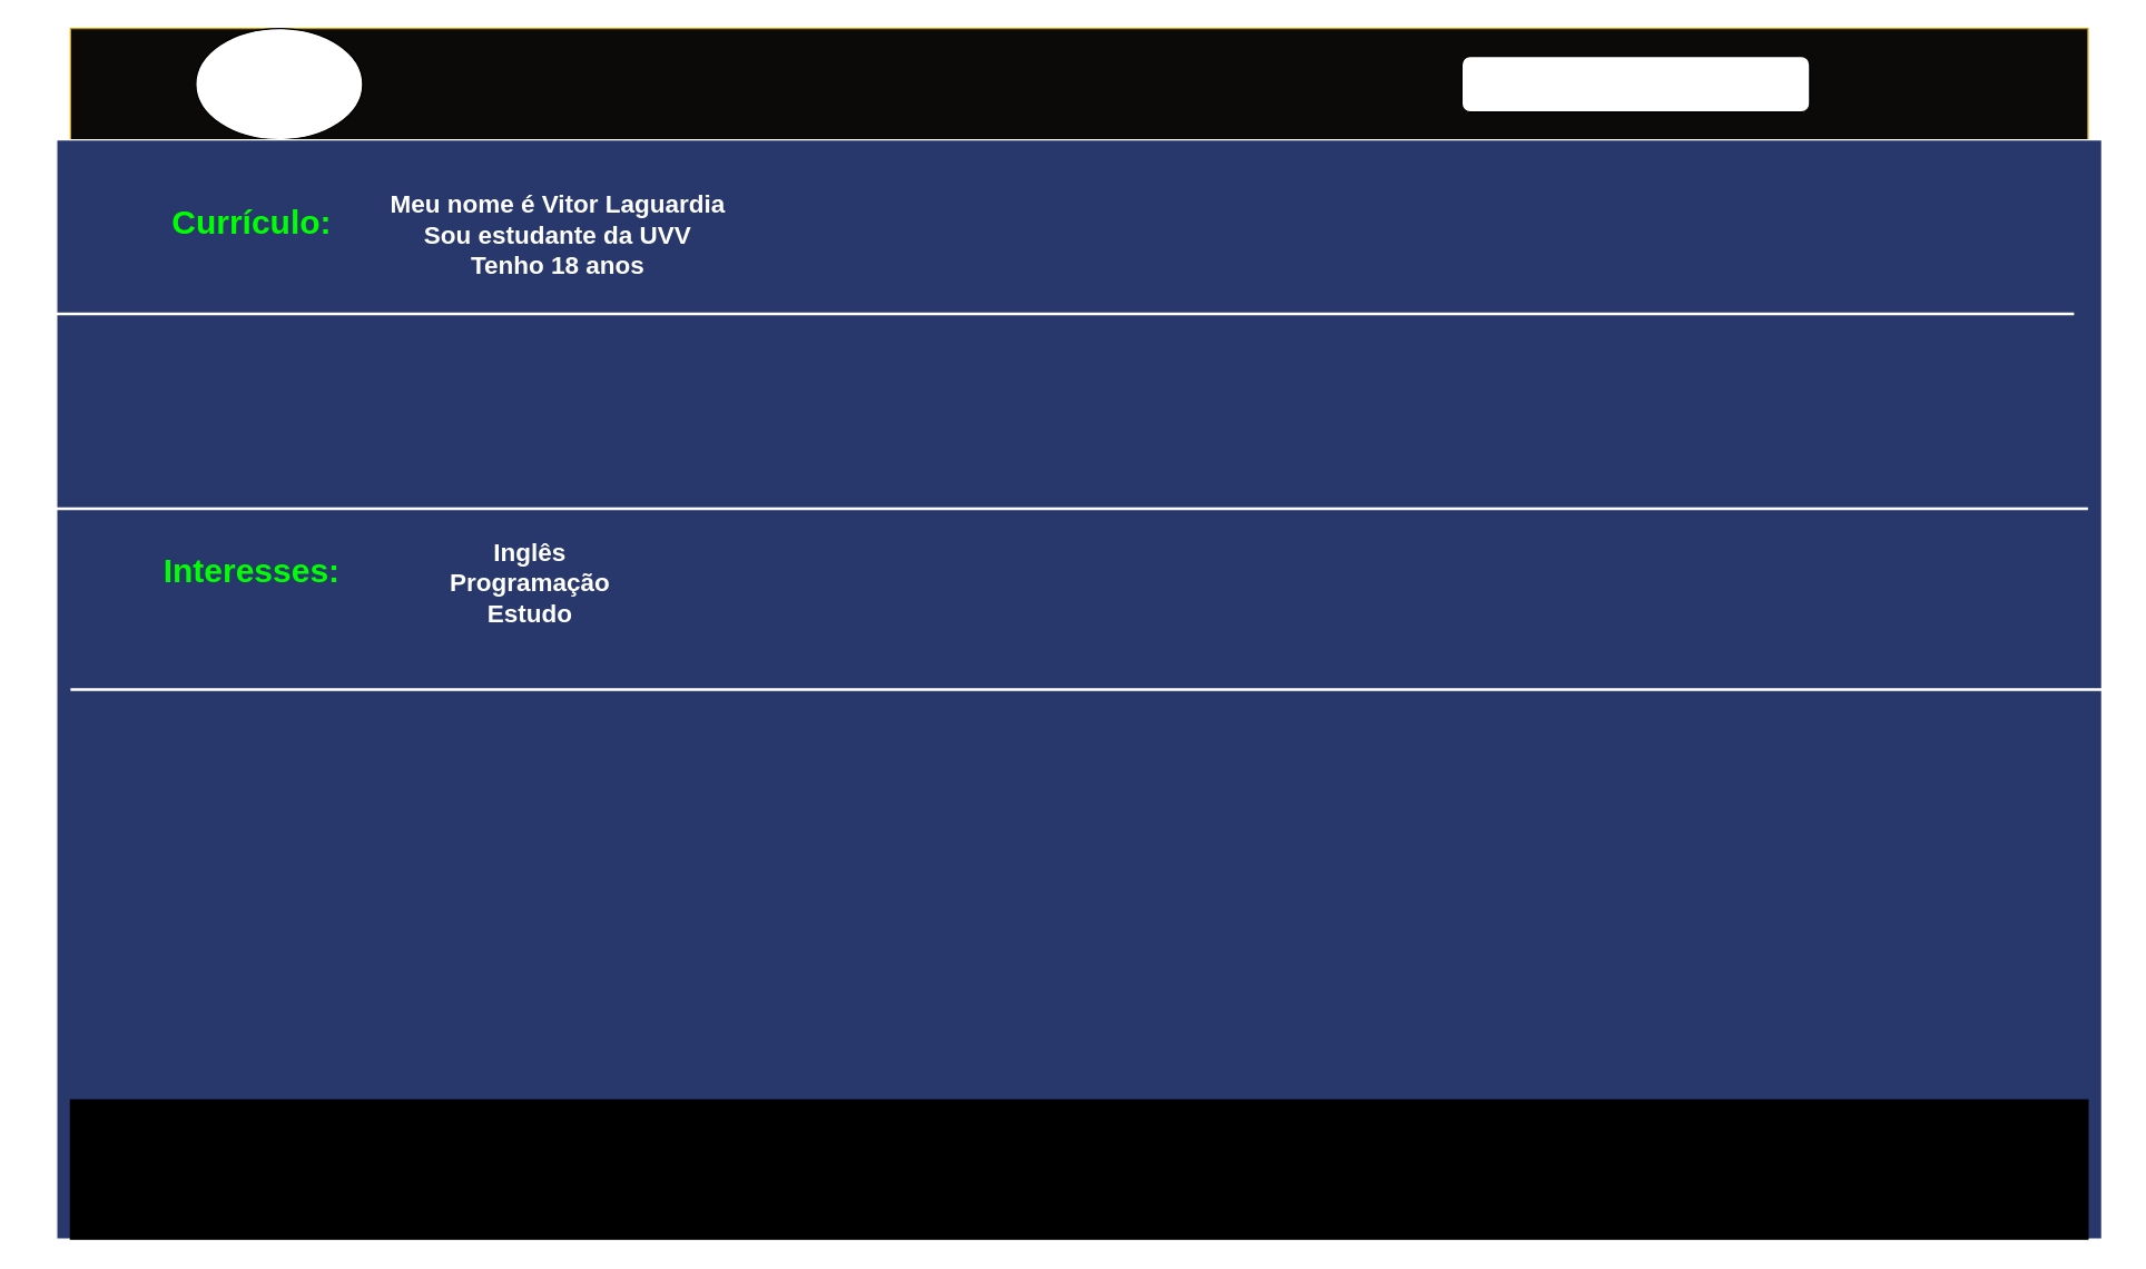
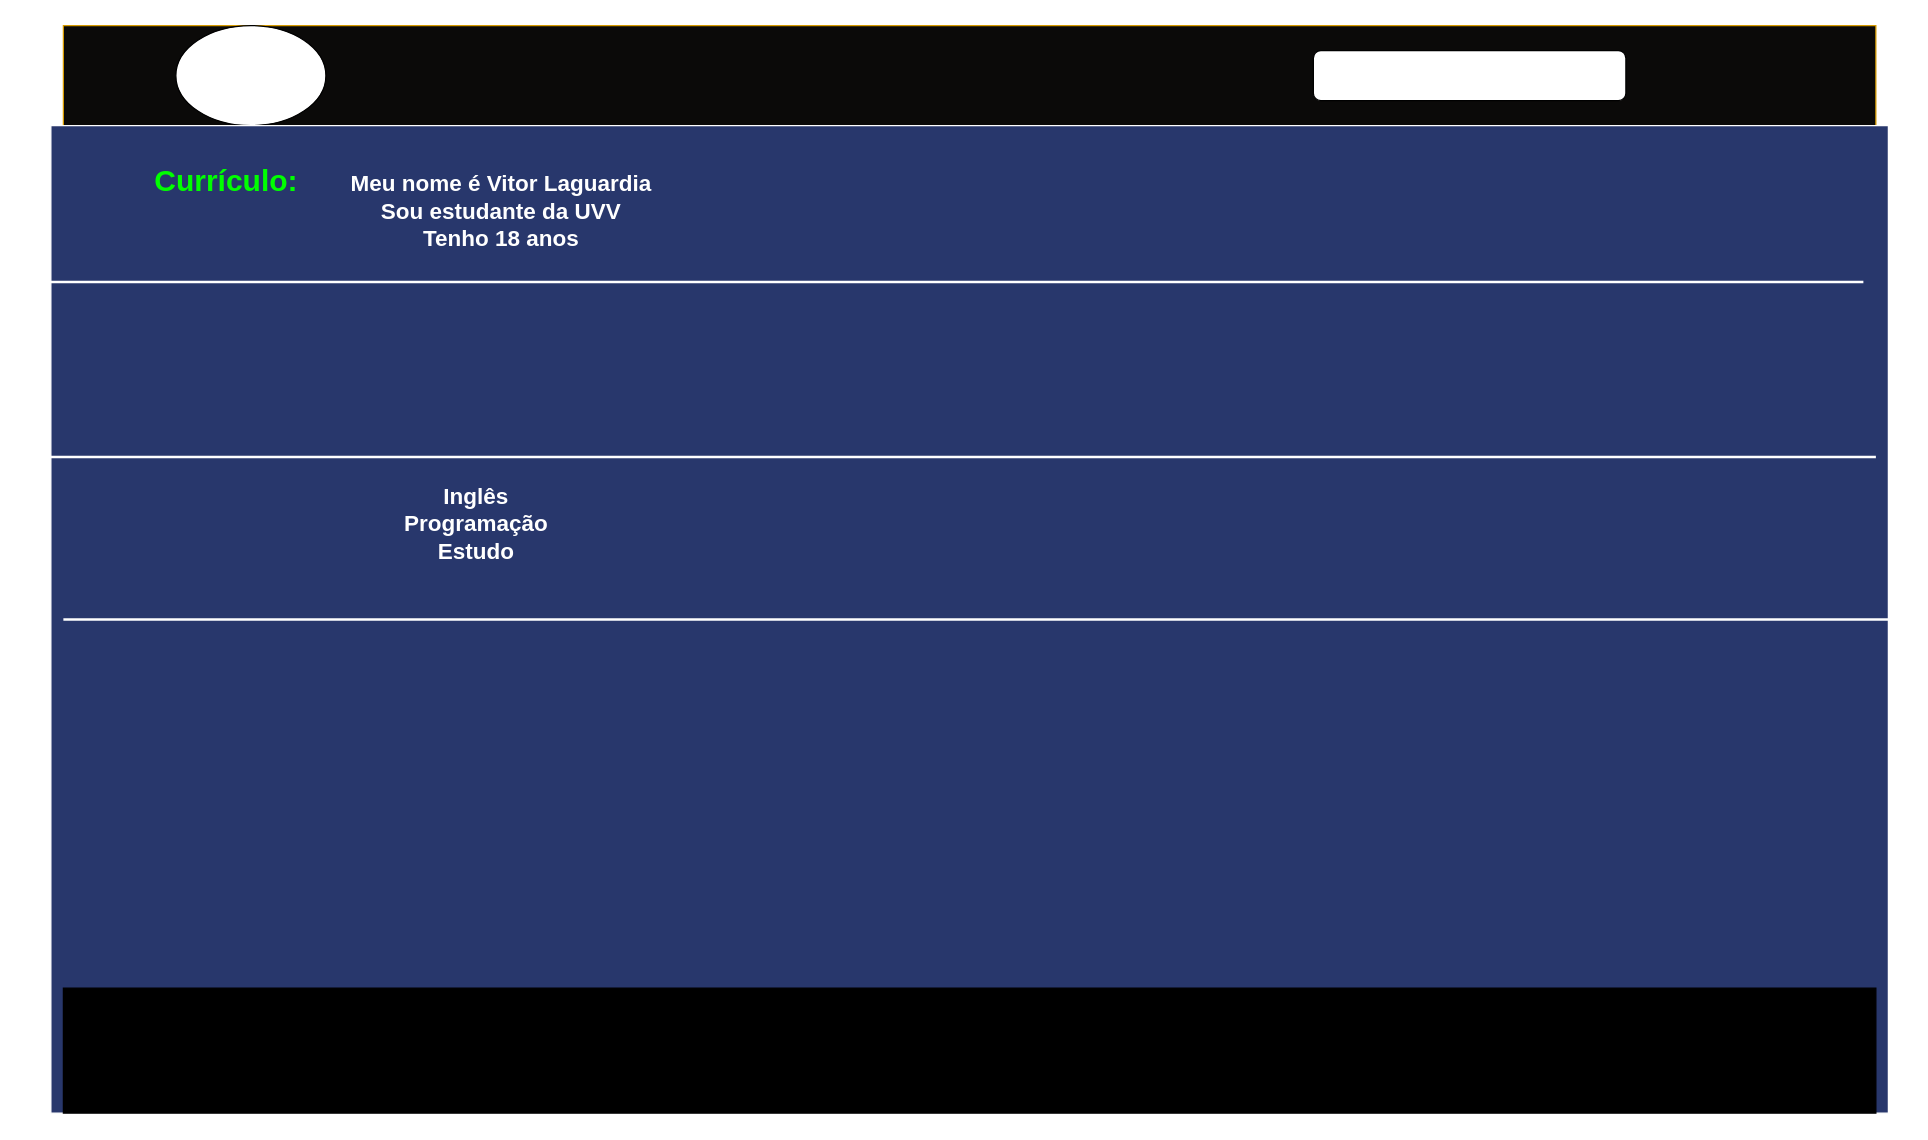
- <mxCell id="9" value="Currículo:" style="text;html=1;fontSize=24;fontStyle=1;verticalAlign=middle;align=center;fillColor=none;strokeColor=none;fontColor=#00FF00;" vertex="1" parent="1"><mxGeometry x="110" y="130" width="140" height="60" as="geometry" /></mxCell>
+ <mxCell id="9" value="Currículo:" style="text;html=1;fontSize=24;fontStyle=1;verticalAlign=middle;align=center;fillColor=none;strokeColor=none;fontColor=#00FF00;" vertex="1" parent="1"><mxGeometry x="110" y="115" width="140" height="60" as="geometry" /></mxCell>
- <mxCell id="10" value="Interesses:" style="text;html=1;fontSize=24;fontStyle=1;verticalAlign=middle;align=center;fillColor=none;strokeColor=none;fontColor=#00FF00;" vertex="1" parent="1"><mxGeometry x="110" y="380" width="140" height="60" as="geometry" /></mxCell>
